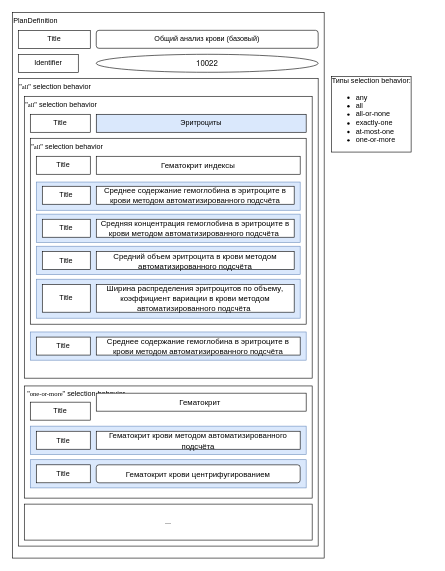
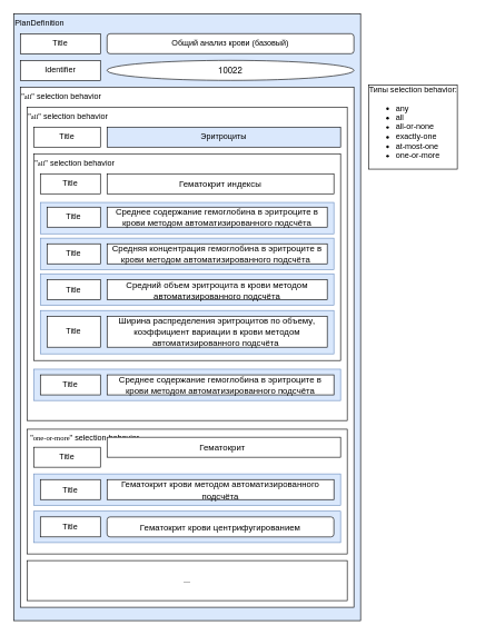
- <mxCell id="2" value="PlanDefinition" style="rounded=0;whiteSpace=wrap;html=1;align=left;verticalAlign=top;" vertex="1" parent="1"><mxGeometry x="20" y="20" width="520" height="910" as="geometry" /></mxCell>
+ <mxCell id="2" value="PlanDefinition" style="rounded=0;whiteSpace=wrap;html=1;align=left;verticalAlign=top;fillColor=#dae8fc;" vertex="1" parent="1"><mxGeometry x="20" y="20" width="520" height="910" as="geometry" /></mxCell>
- <mxCell id="5" value="Identifier" style="rounded=0;whiteSpace=wrap;html=1;" vertex="1" parent="1"><mxGeometry x="30" y="90" width="100" height="30" as="geometry" /></mxCell>
+ <mxCell id="5" value="Identifier" style="rounded=0;whiteSpace=wrap;html=1;" vertex="1" parent="1"><mxGeometry x="30" y="90" width="120" height="30" as="geometry" /></mxCell>
